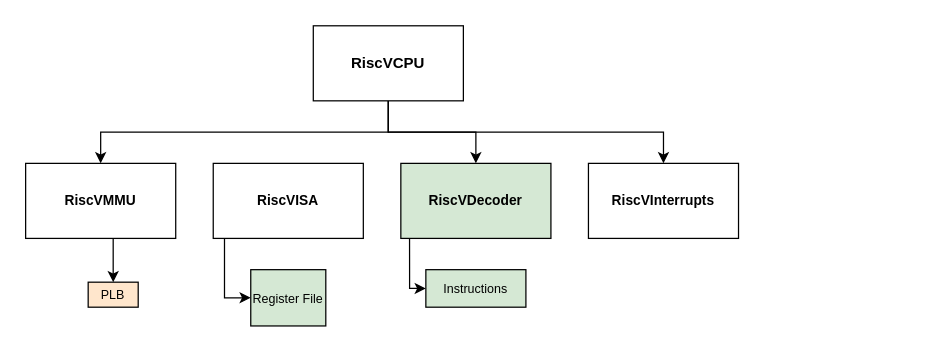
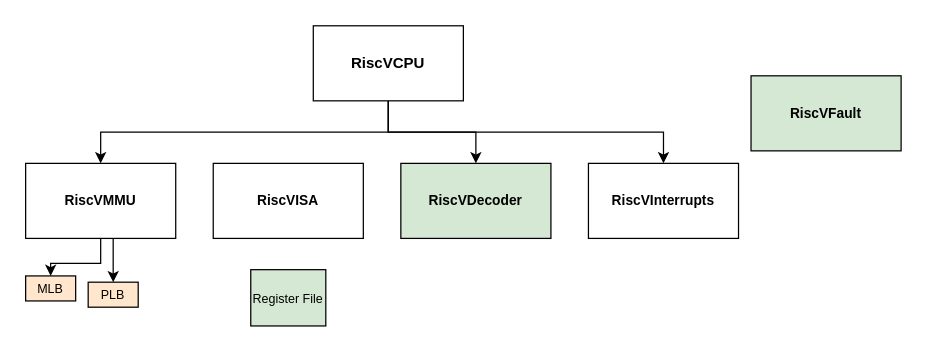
+ <mxCell id="14" value="&lt;font style=&quot;font-size: 11px;&quot;&gt;&lt;b&gt;RiscVFault&lt;/b&gt;&lt;/font&gt;" style="rounded=0;whiteSpace=wrap;html=1;fillColor=#d5e8d4;strokeColor=default;" vertex="1" parent="1"><mxGeometry x="600" y="60" width="120" height="60" as="geometry" /></mxCell>
+ <mxCell id="8" style="edgeStyle=orthogonalEdgeStyle;rounded=0;orthogonalLoop=1;jettySize=auto;html=1;exitX=0.5;exitY=1;exitDx=0;exitDy=0;entryX=0.5;entryY=0;entryDx=0;entryDy=0;" edge="1" parent="1" source="10" target="15"><mxGeometry relative="1" as="geometry" /></mxCell>
- <mxCell id="6" style="edgeStyle=orthogonalEdgeStyle;rounded=0;orthogonalLoop=1;jettySize=auto;html=1;exitX=0.058;exitY=0.967;exitDx=0;exitDy=0;entryX=0;entryY=0.5;entryDx=0;entryDy=0;exitPerimeter=0;" edge="1" parent="1" source="7" target="18"><mxGeometry relative="1" as="geometry"><Array as="points"><mxPoint x="327" y="230" /></Array></mxGeometry></mxCell>
- <mxCell id="11" style="edgeStyle=orthogonalEdgeStyle;rounded=0;orthogonalLoop=1;jettySize=auto;html=1;exitX=0.075;exitY=0.983;exitDx=0;exitDy=0;entryX=0;entryY=0.5;entryDx=0;entryDy=0;exitPerimeter=0;" edge="1" parent="1" source="12" target="17"><mxGeometry relative="1" as="geometry" /></mxCell>
+ <mxCell id="15" value="&lt;font style=&quot;font-size: 10px;&quot;&gt;MLB&lt;/font&gt;" style="rounded=0;whiteSpace=wrap;html=1;fillColor=#ffe6cc;strokeColor=default;" vertex="1" parent="1"><mxGeometry x="20" y="220" width="40" height="20" as="geometry" /></mxCell>
- <mxCell id="18" value="&lt;font style=&quot;font-size: 10px;&quot;&gt;Instructions&lt;/font&gt;" style="rounded=0;whiteSpace=wrap;html=1;fillColor=#d5e8d4;strokeColor=default;" vertex="1" parent="1"><mxGeometry x="340" y="215" width="80" height="30" as="geometry" /></mxCell>
